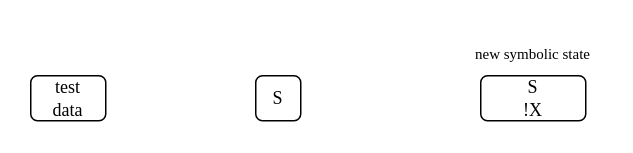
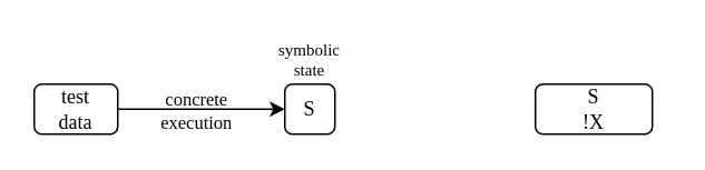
+ <mxCell id="5" value="symbolic&lt;br&gt;state" style="text;html=1;strokeColor=none;fillColor=none;align=center;verticalAlign=middle;whiteSpace=wrap;rounded=0;fontFamily=Fira Mono;fontSize=10;" vertex="1" parent="1"><mxGeometry x="140" y="20" width="90" height="30" as="geometry" /></mxCell>
- <mxCell id="8" value="new symbolic state" style="text;html=1;strokeColor=none;fillColor=none;align=center;verticalAlign=middle;whiteSpace=wrap;rounded=0;fontFamily=Fira Mono;fontSize=10;" vertex="1" parent="1"><mxGeometry x="310" y="20" width="90" height="30" as="geometry" /></mxCell>
+ <mxCell id="2" value="" style="edgeStyle=orthogonalEdgeStyle;rounded=0;orthogonalLoop=1;jettySize=auto;html=1;" edge="1" parent="1" source="4" target="6"><mxGeometry relative="1" as="geometry" /></mxCell>
+ <mxCell id="3" value="concrete&lt;br&gt;execution" style="edgeLabel;html=1;align=center;verticalAlign=middle;resizable=0;points=[];backgroundOutline=0;fontFamily=Fira Mono;labelBackgroundColor=none;" vertex="1" connectable="0" parent="2"><mxGeometry x="-0.077" relative="1" as="geometry"><mxPoint as="offset" /></mxGeometry></mxCell>
